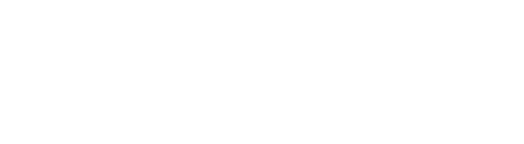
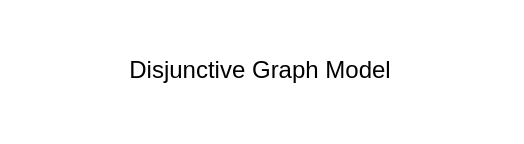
+ <mxCell id="2" value="Disjunctive Graph Model" style="text;html=1;strokeColor=none;fillColor=none;align=center;verticalAlign=middle;whiteSpace=wrap;rounded=0;" vertex="1" parent="1"><mxGeometry x="20" y="20" width="220" height="30" as="geometry" /></mxCell>
